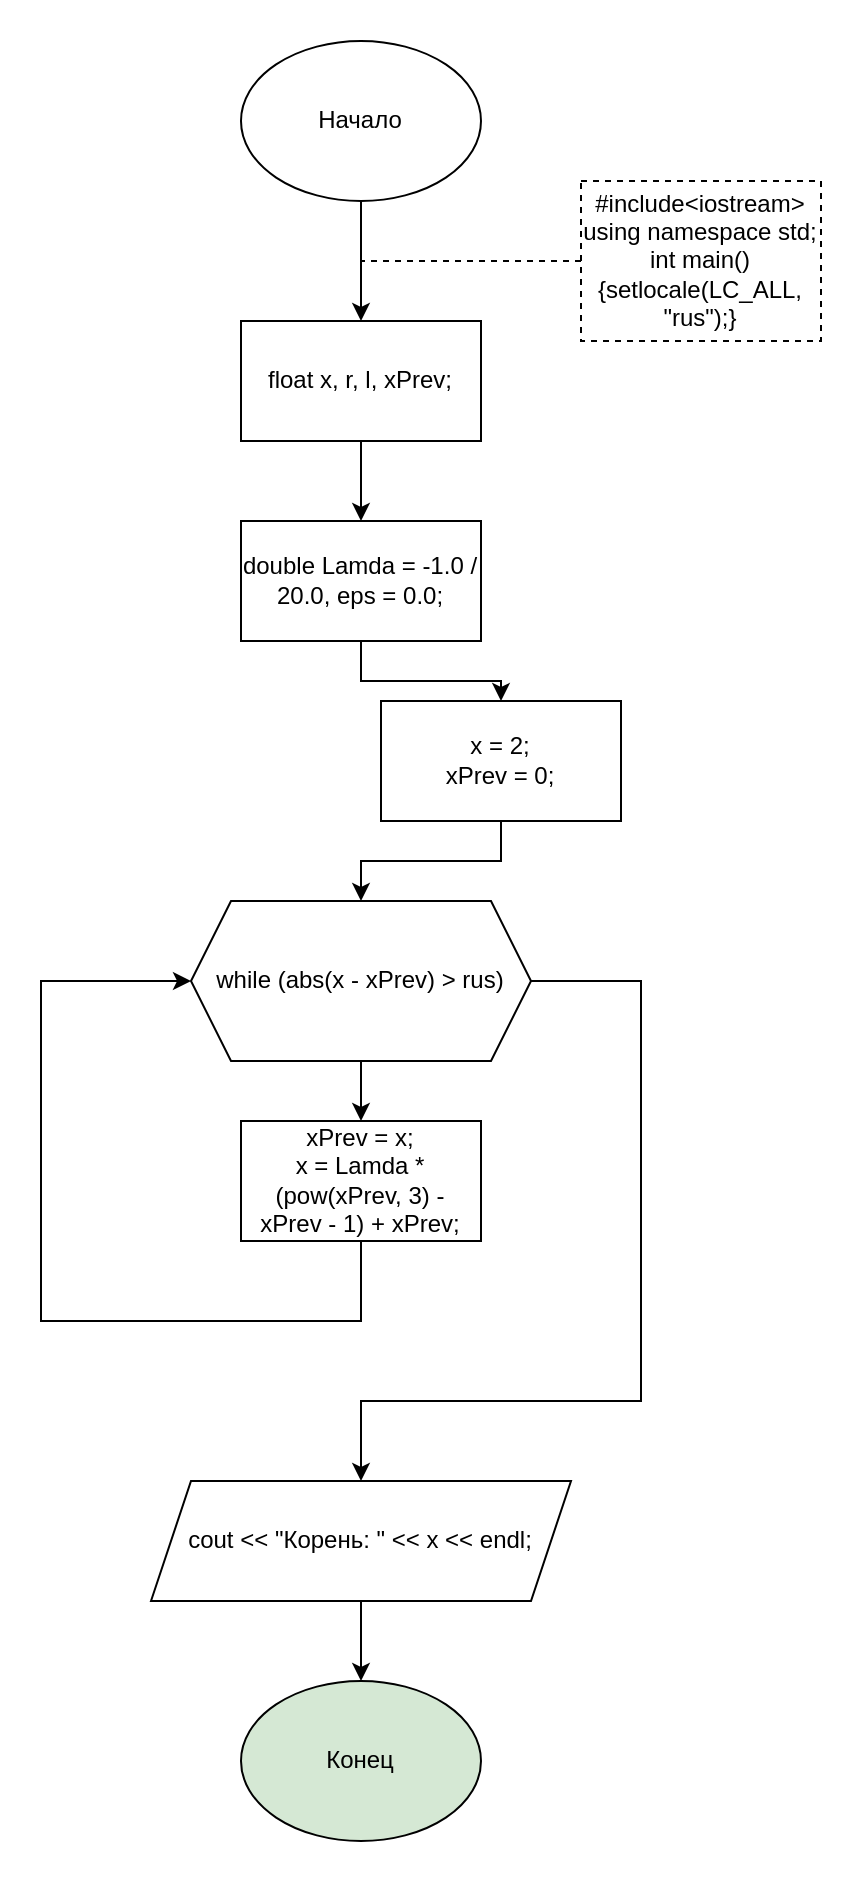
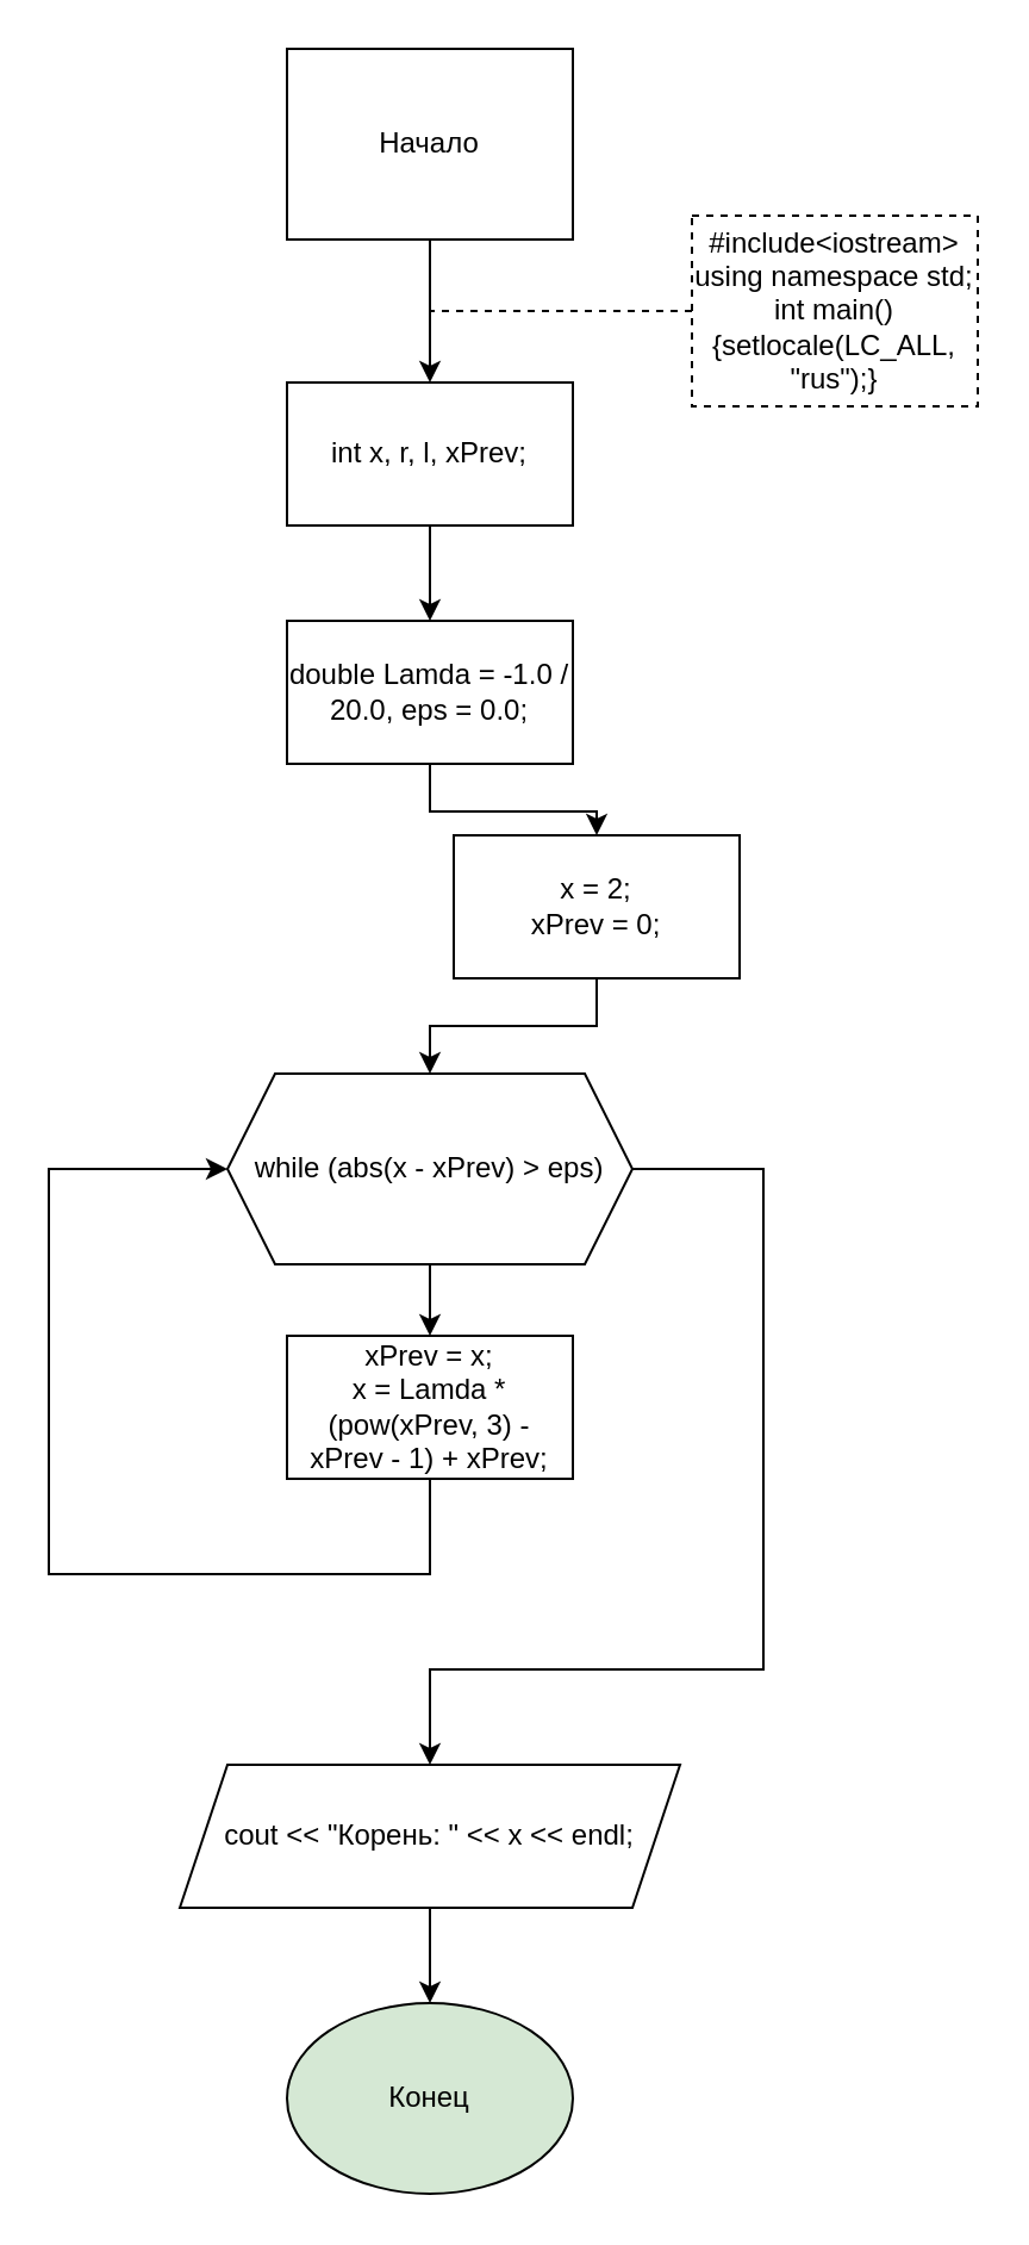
- <mxCell id="3" value="Начало" style="ellipse;whiteSpace=wrap;html=1;" vertex="1" parent="1"><mxGeometry x="120" y="20" width="120" height="80" as="geometry" /></mxCell>
+ <mxCell id="3" value="Начало" style="whiteSpace=wrap;html=1;rounded=0;" vertex="1" parent="1"><mxGeometry x="120" y="20" width="120" height="80" as="geometry" /></mxCell>
- <mxCell id="5" value="&lt;span&gt;&#09;&lt;/span&gt;float x, r, l, xPrev;" style="rounded=0;whiteSpace=wrap;html=1;" vertex="1" parent="1"><mxGeometry x="120" y="160" width="120" height="60" as="geometry" /></mxCell>
+ <mxCell id="5" value="&lt;span&gt;&#09;&lt;/span&gt;int x, r, l, xPrev;" style="rounded=0;whiteSpace=wrap;html=1;" vertex="1" parent="1"><mxGeometry x="120" y="160" width="120" height="60" as="geometry" /></mxCell>
- <mxCell id="11" value="&lt;span&gt;&#09;&lt;/span&gt;while (abs(x - xPrev) &amp;gt; rus)" style="shape=hexagon;perimeter=hexagonPerimeter2;whiteSpace=wrap;html=1;fixedSize=1;" vertex="1" parent="1"><mxGeometry x="95" y="450" width="170" height="80" as="geometry" /></mxCell>
+ <mxCell id="11" value="&lt;span&gt;&#09;&lt;/span&gt;while (abs(x - xPrev) &amp;gt; eps)" style="shape=hexagon;perimeter=hexagonPerimeter2;whiteSpace=wrap;html=1;fixedSize=1;" vertex="1" parent="1"><mxGeometry x="95" y="450" width="170" height="80" as="geometry" /></mxCell>
